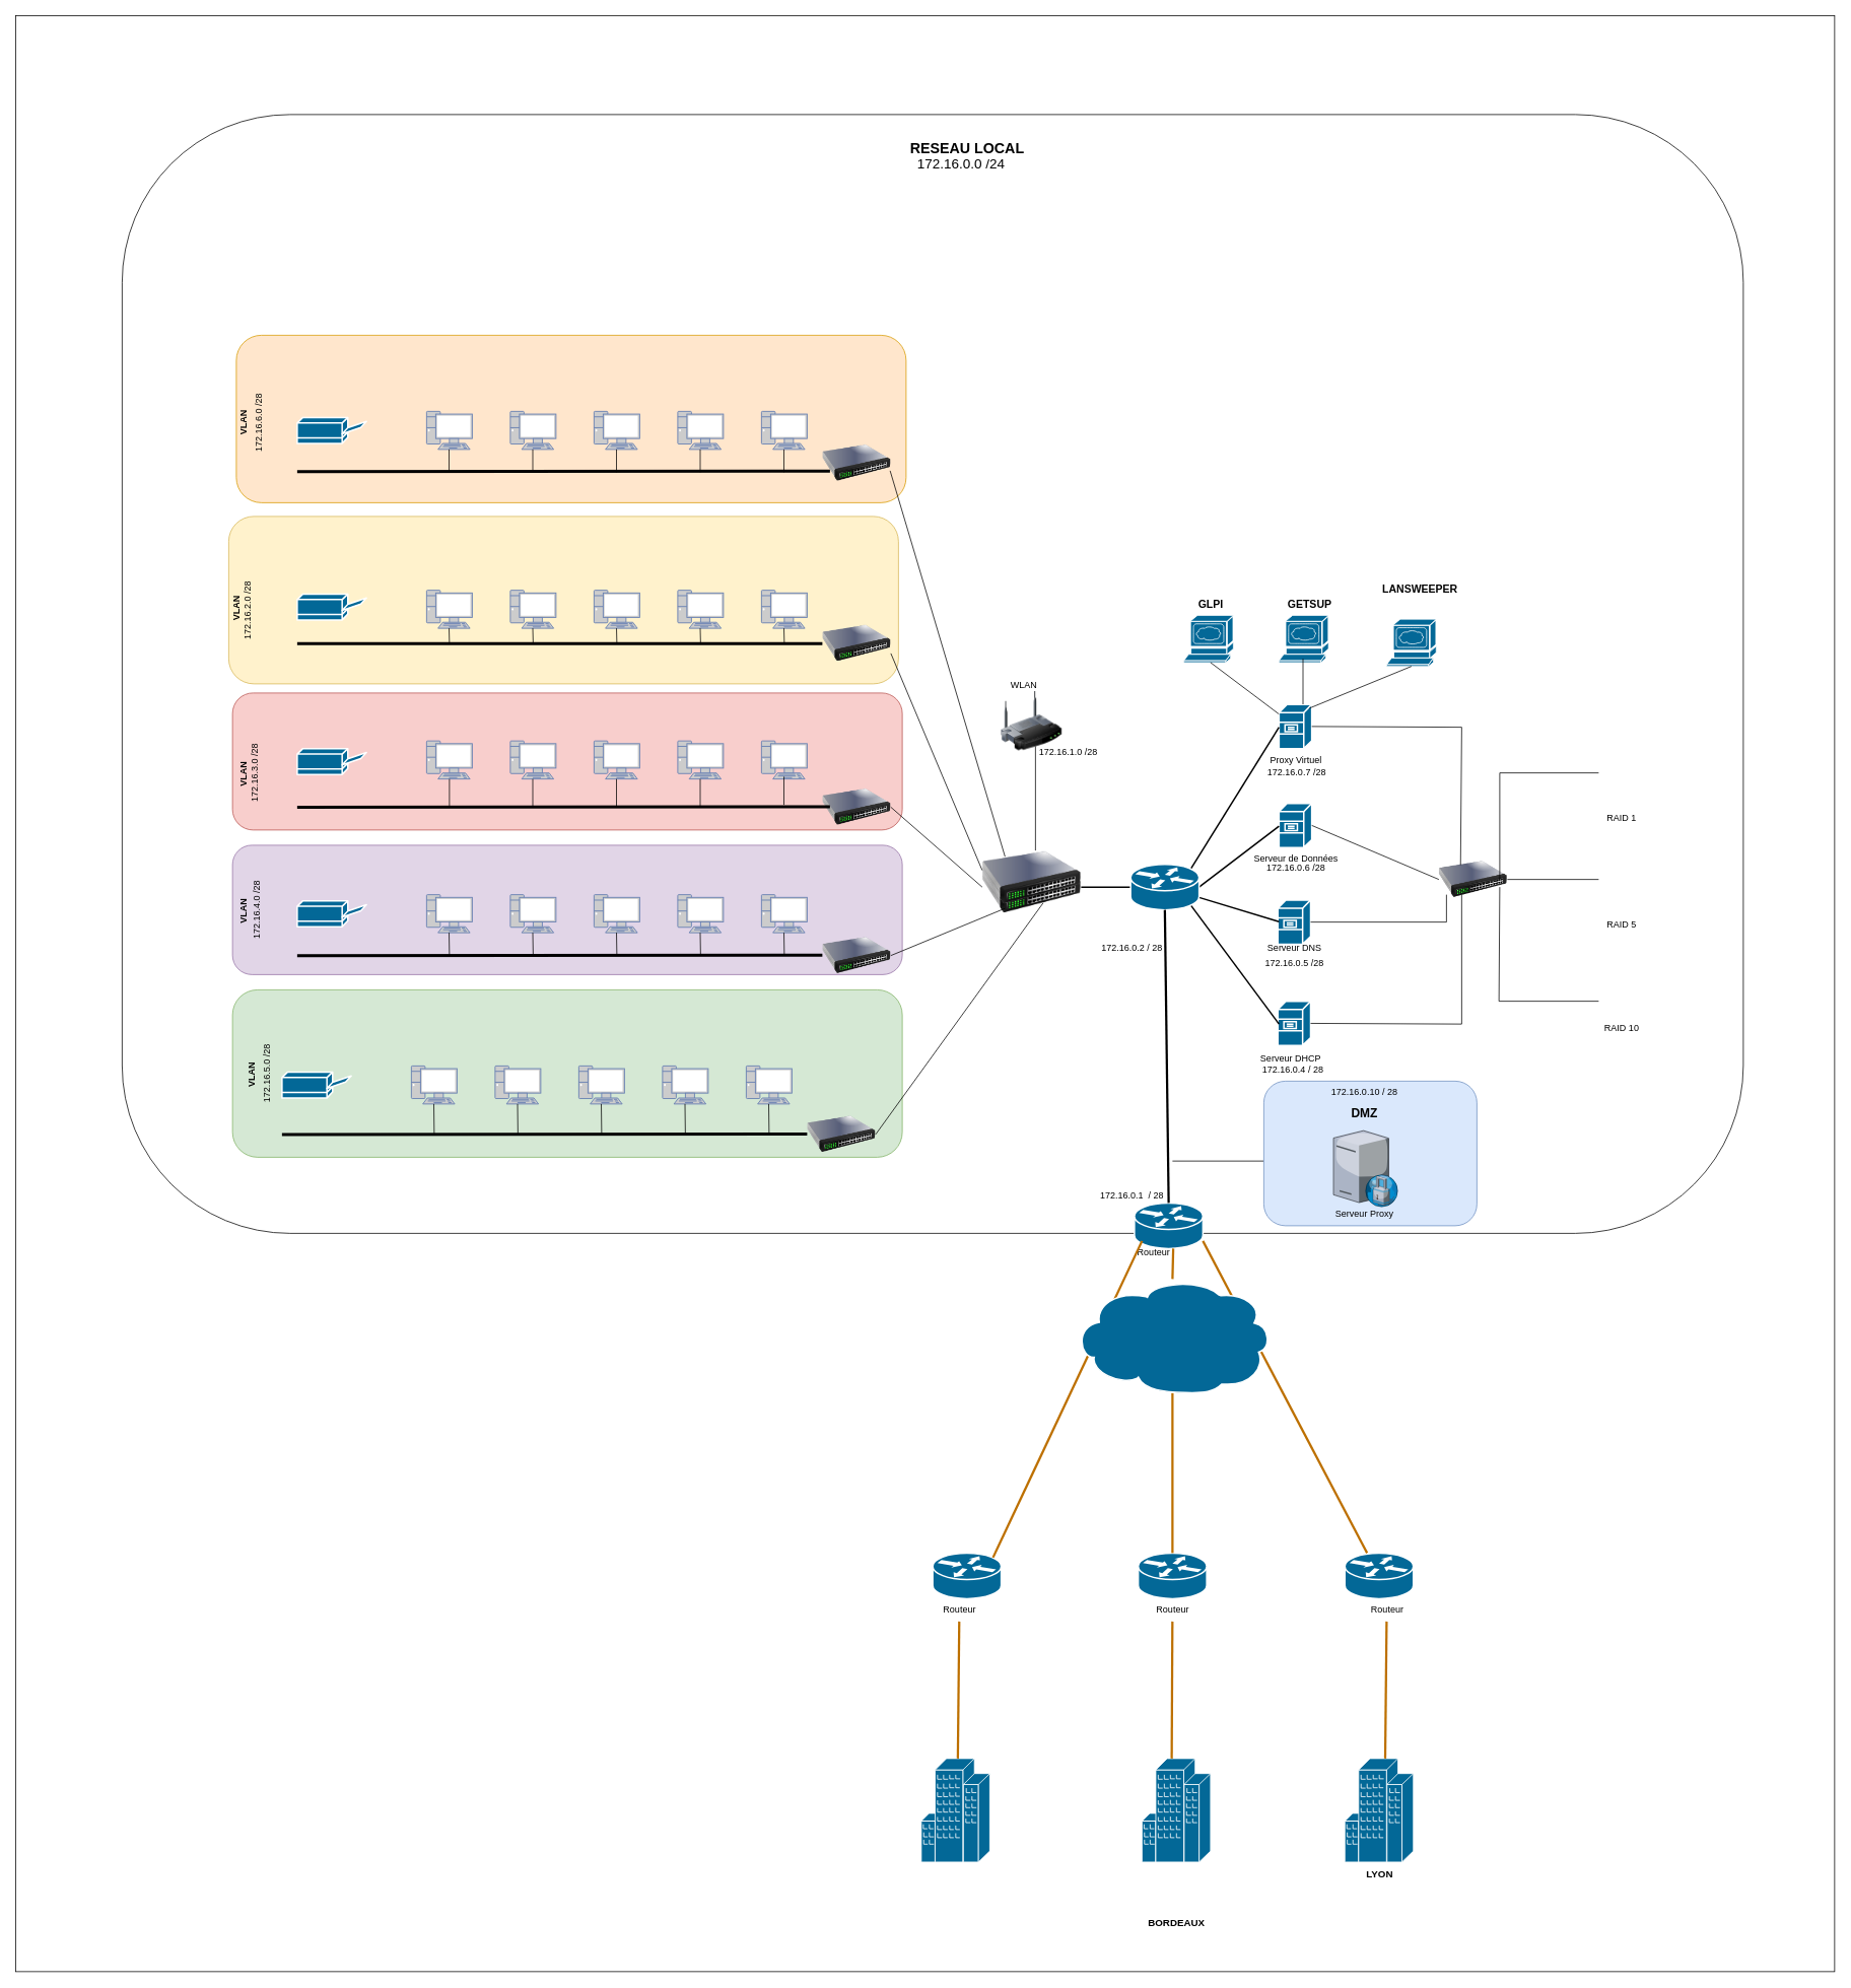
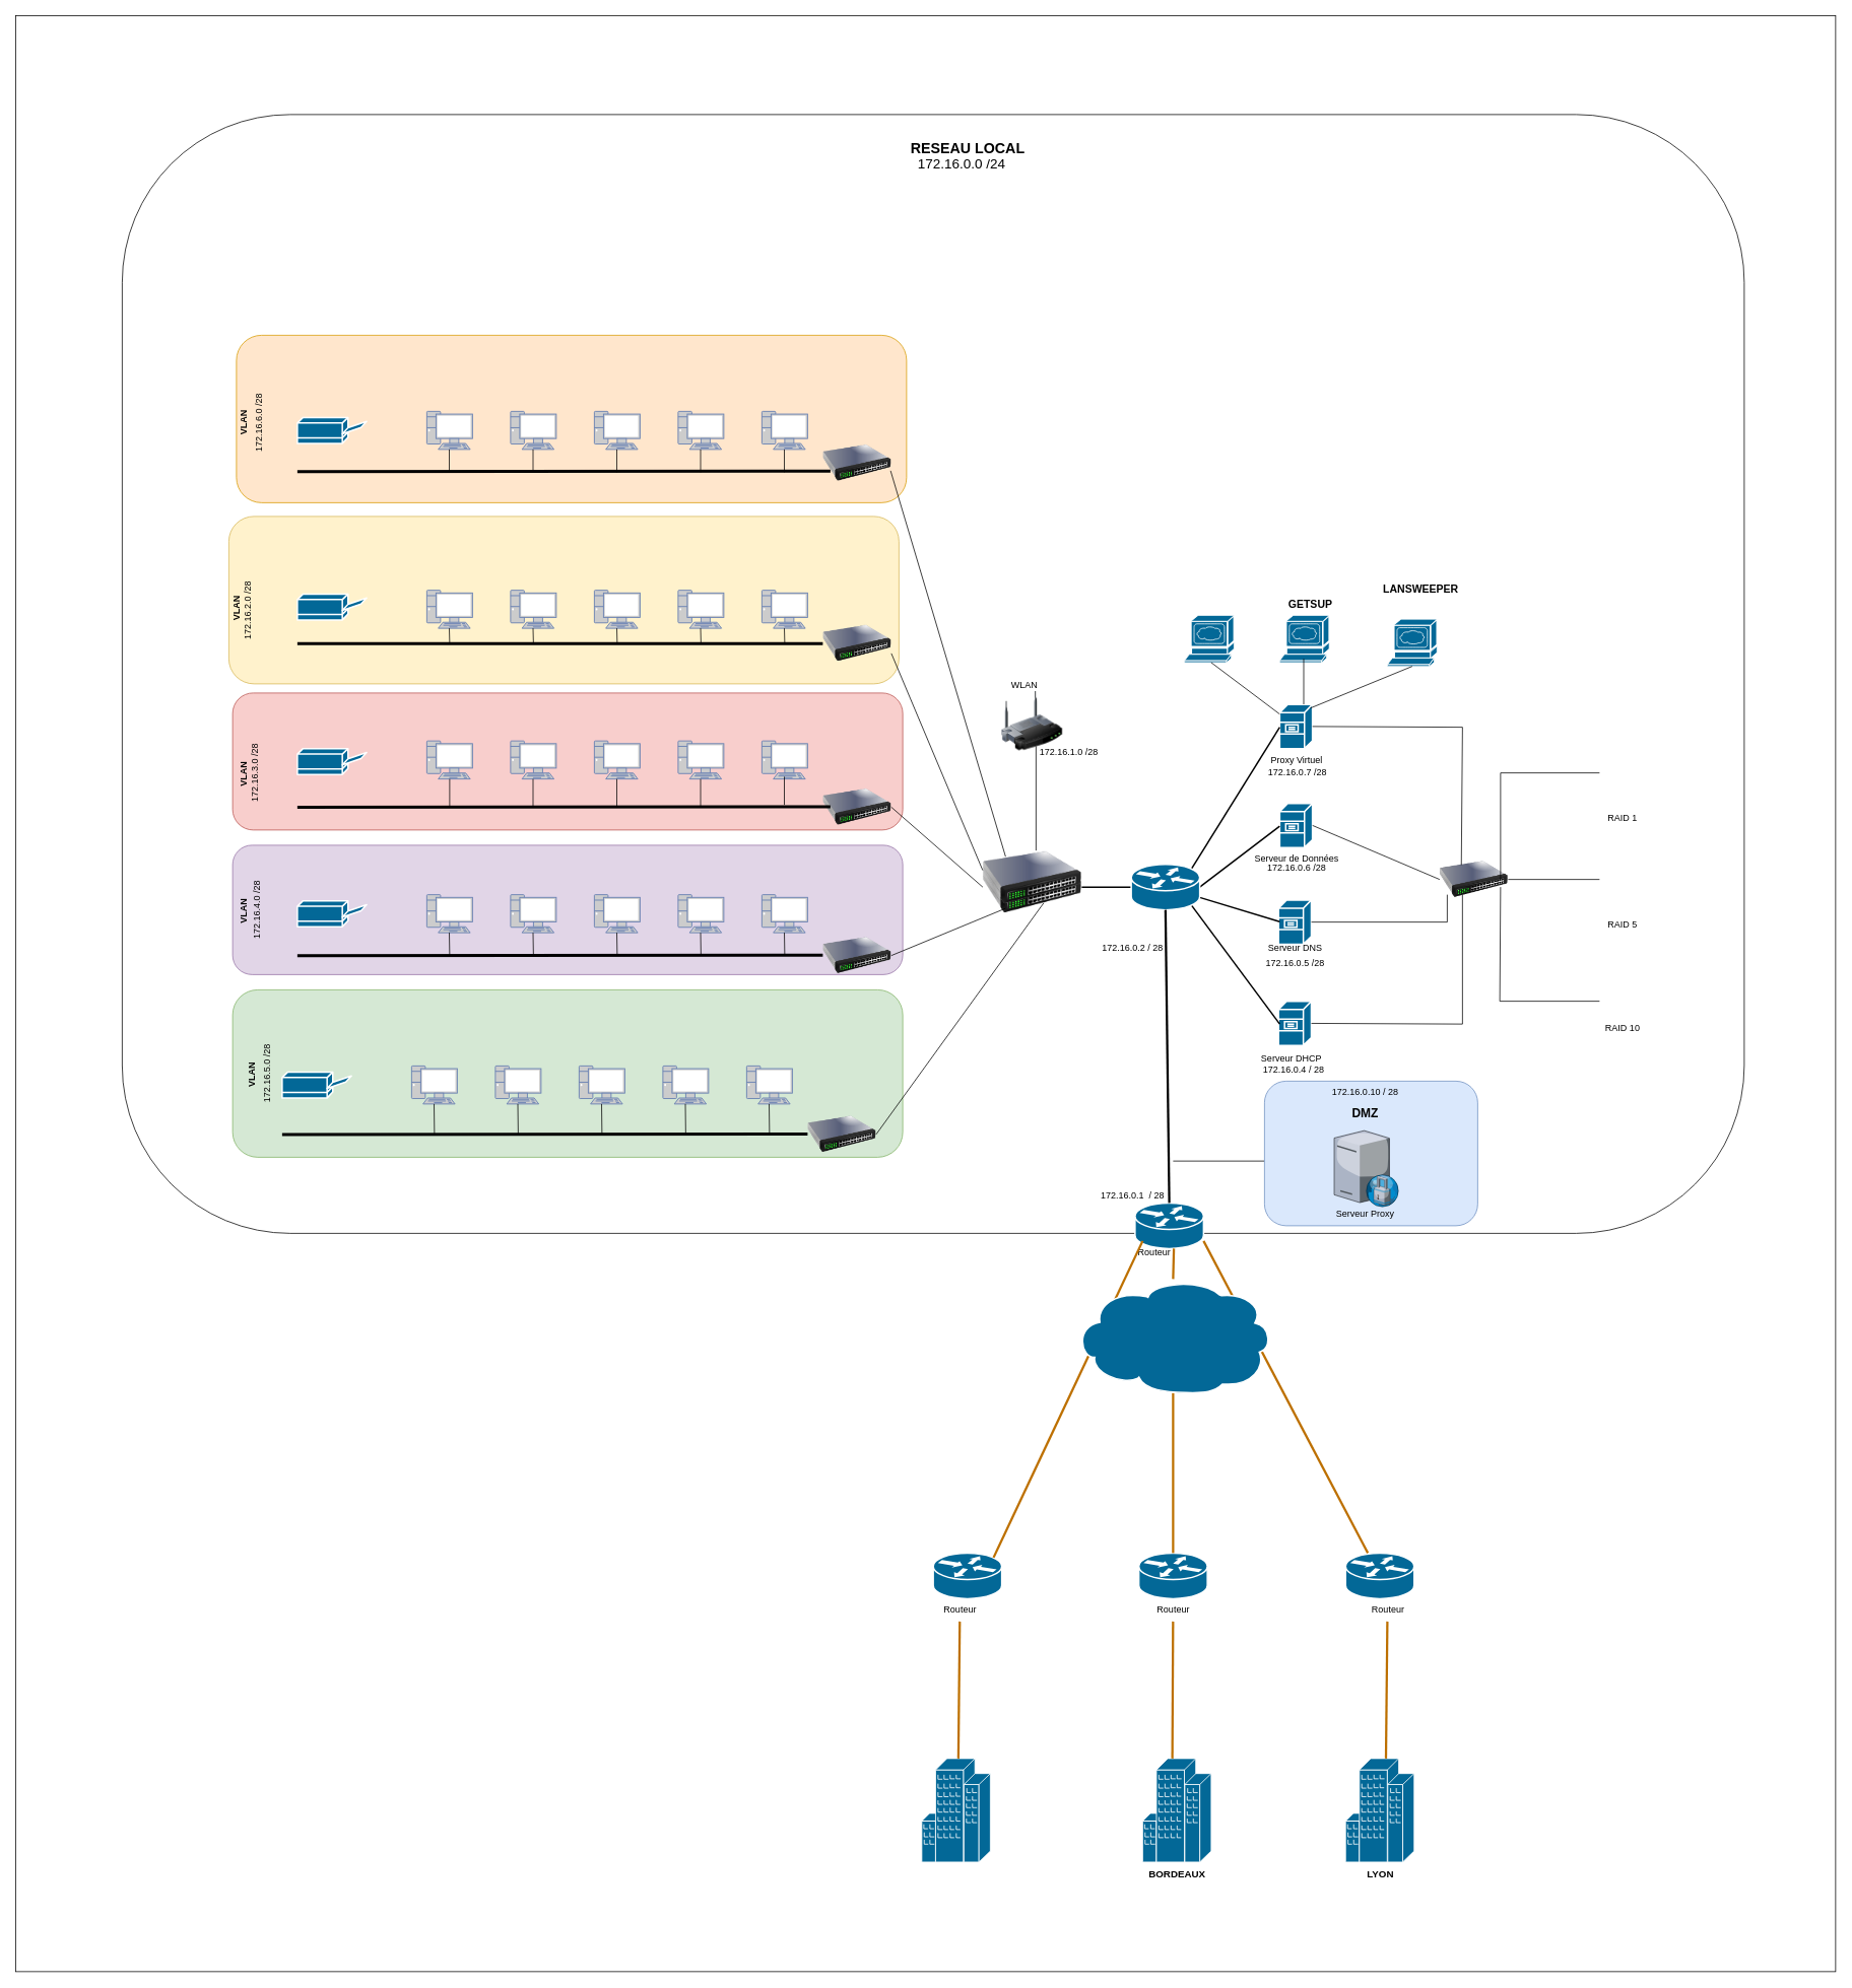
- <mxCell id="139" value="&lt;b&gt;&lt;font style=&quot;font-size: 14px;&quot;&gt;GLPI&lt;/font&gt;&lt;/b&gt;" style="text;html=1;align=center;verticalAlign=middle;resizable=0;points=[];autosize=1;strokeColor=none;fillColor=none;" parent="1" vertex="1"><mxGeometry x="1560" y="778" width="60" height="30" as="geometry" /></mxCell>
- <mxCell id="131" value="&lt;font style=&quot;font-size: 13px;&quot;&gt;&lt;b&gt;BORDEAUX&lt;/b&gt;&lt;/font&gt;" style="text;html=1;align=center;verticalAlign=middle;resizable=0;points=[];autosize=1;strokeColor=none;fillColor=none;" parent="1" vertex="1"><mxGeometry x="1495" y="2511" width="100" height="30" as="geometry" /></mxCell>
+ <mxCell id="131" value="&lt;font style=&quot;font-size: 13px;&quot;&gt;&lt;b&gt;BORDEAUX&lt;/b&gt;&lt;/font&gt;" style="text;html=1;align=center;verticalAlign=middle;resizable=0;points=[];autosize=1;strokeColor=none;fillColor=none;" parent="1" vertex="1"><mxGeometry x="1495" y="2446" width="100" height="30" as="geometry" /></mxCell>
